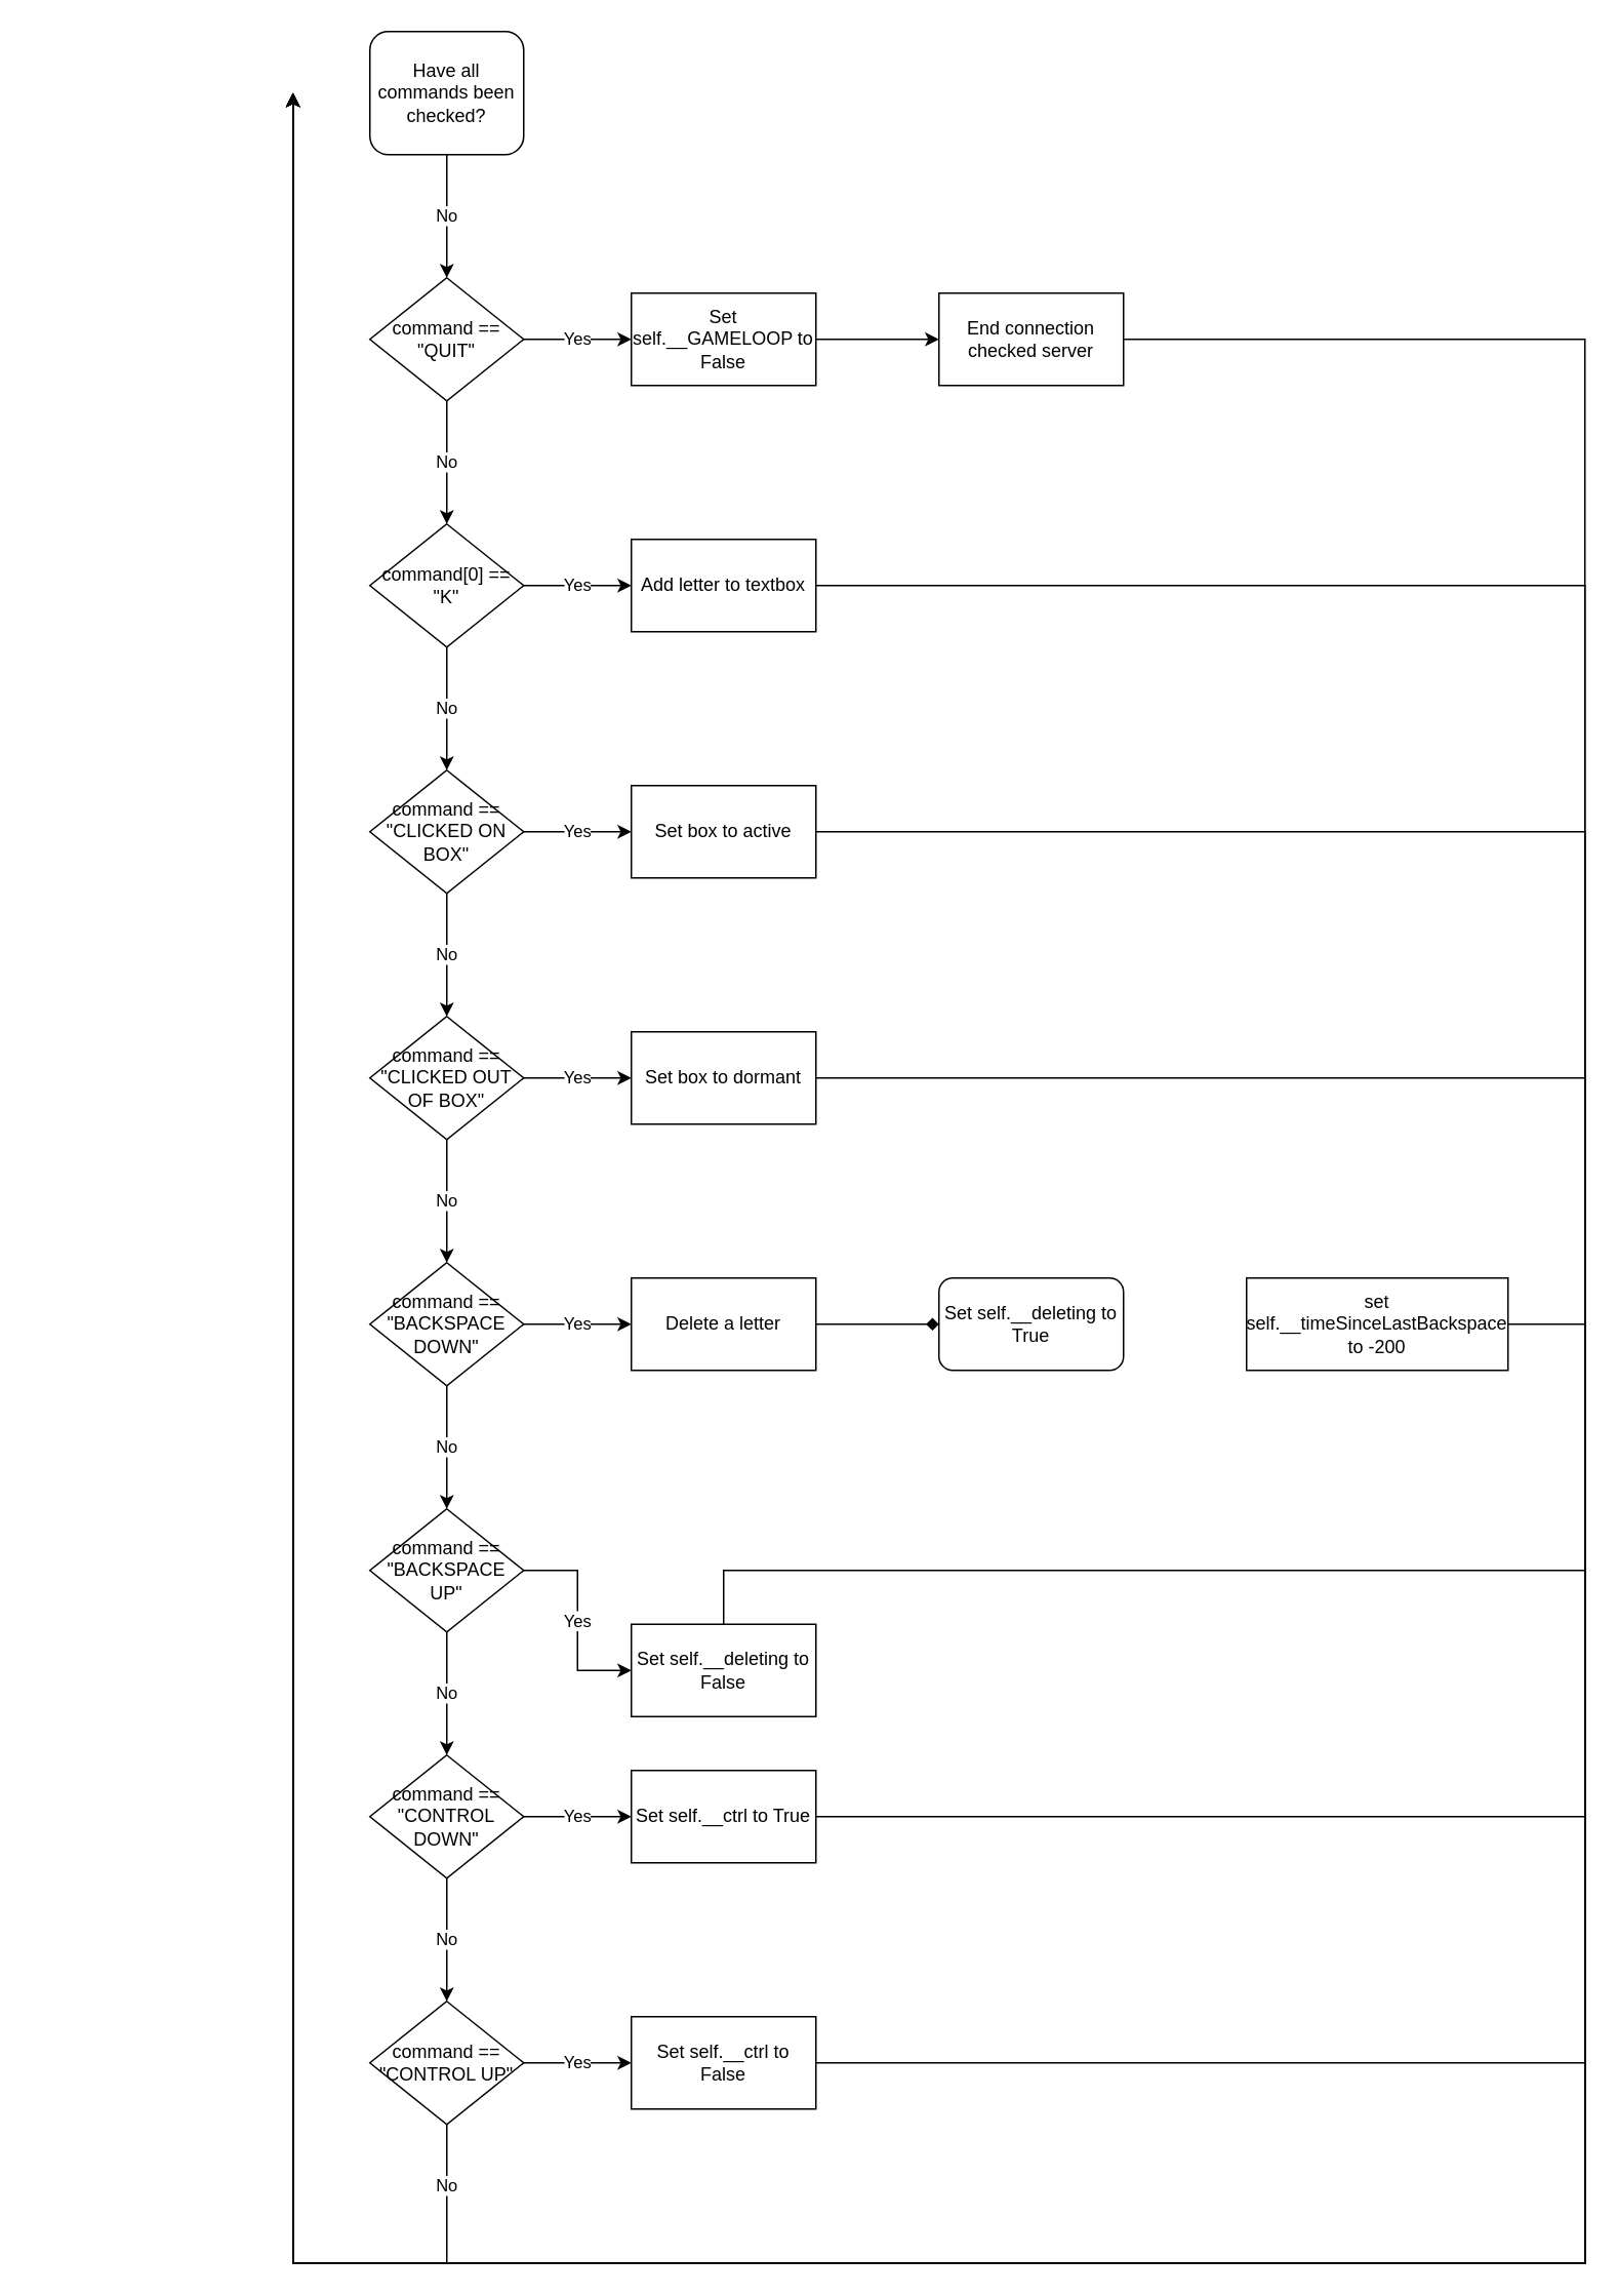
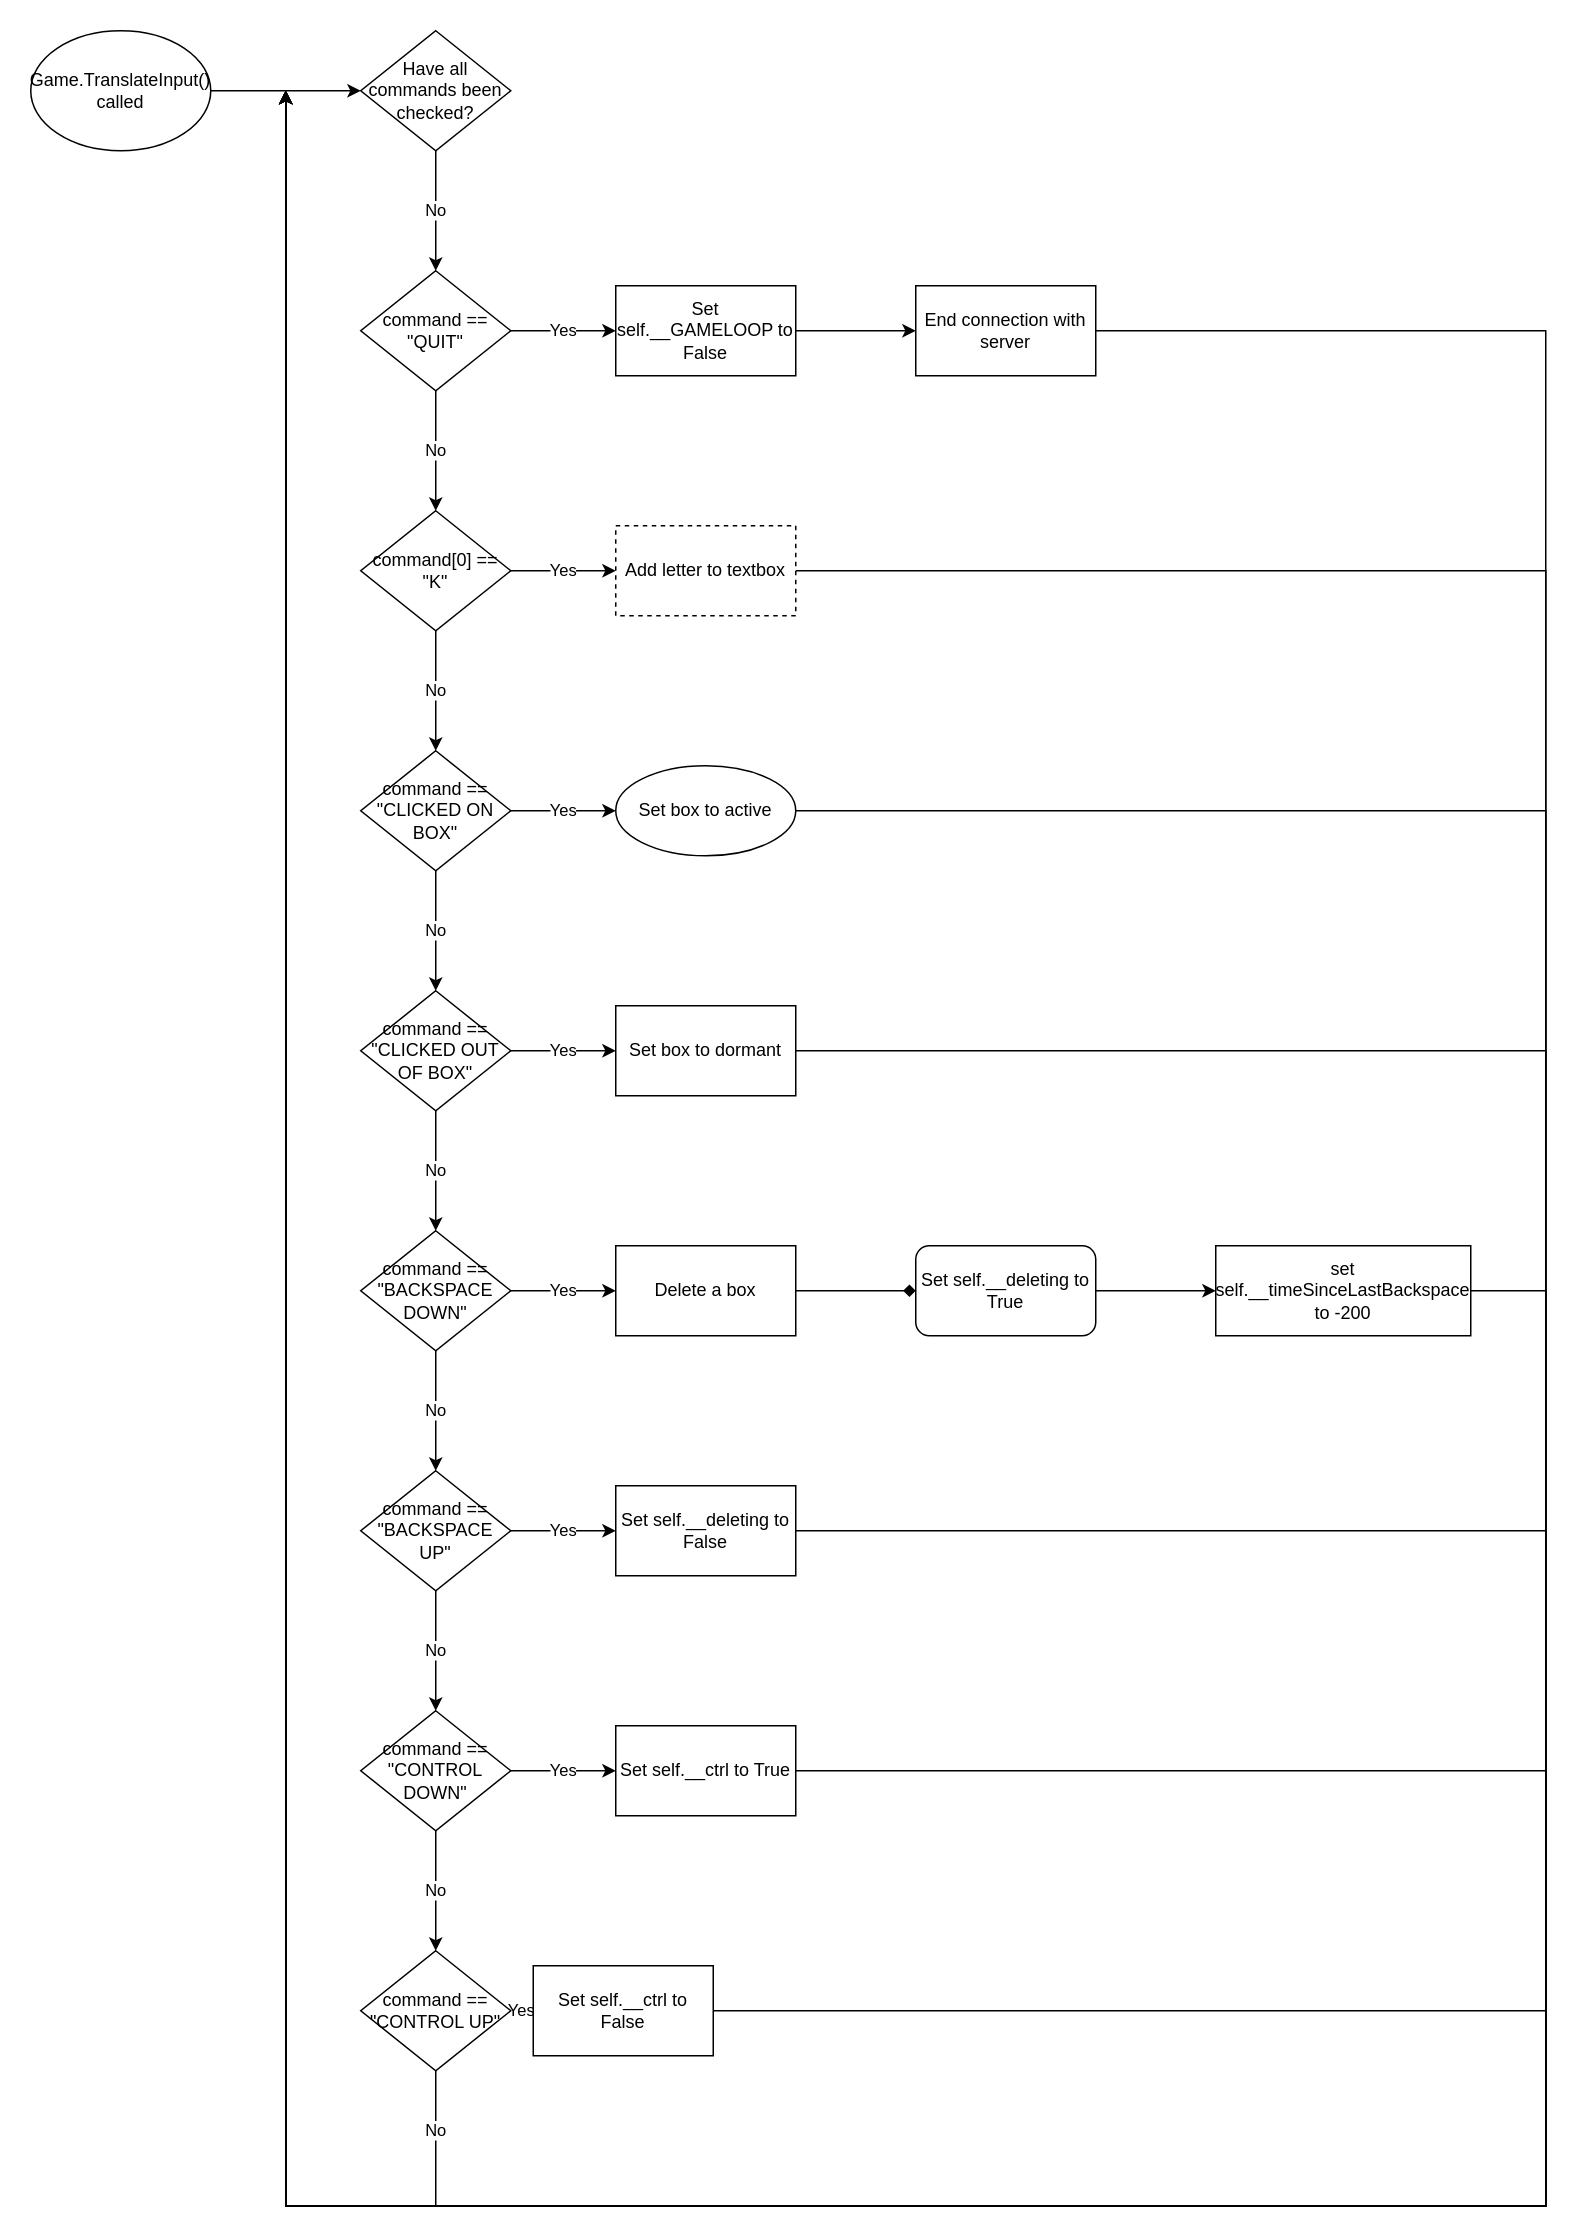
+ <mxCell id="3" value="Game.TranslateInput() called" style="ellipse;whiteSpace=wrap;html=1;" vertex="1" parent="1"><mxGeometry x="20" y="20" width="120" height="80" as="geometry" /></mxCell>
+ <mxCell id="2" value="" style="edgeStyle=orthogonalEdgeStyle;rounded=0;orthogonalLoop=1;jettySize=auto;html=1;" edge="1" parent="1" source="3" target="5"><mxGeometry relative="1" as="geometry" /></mxCell>
- <mxCell id="5" value="Have all commands been checked?" style="whiteSpace=wrap;html=1;rounded=1;" vertex="1" parent="1"><mxGeometry x="240" y="20" width="100" height="80" as="geometry" /></mxCell>
+ <mxCell id="5" value="Have all commands been checked?" style="rhombus;whiteSpace=wrap;html=1;" vertex="1" parent="1"><mxGeometry x="240" y="20" width="100" height="80" as="geometry" /></mxCell>
- <mxCell id="33" value="End connection checked server" style="whiteSpace=wrap;html=1;" vertex="1" parent="1"><mxGeometry x="610" y="190" width="120" height="60" as="geometry" /></mxCell>
+ <mxCell id="33" value="End connection with server" style="whiteSpace=wrap;html=1;" vertex="1" parent="1"><mxGeometry x="610" y="190" width="120" height="60" as="geometry" /></mxCell>
- <mxCell id="35" value="Add letter to textbox" style="whiteSpace=wrap;html=1;" vertex="1" parent="1"><mxGeometry x="410" y="350" width="120" height="60" as="geometry" /></mxCell>
+ <mxCell id="35" value="Add letter to textbox" style="whiteSpace=wrap;html=1;dashed=1;" vertex="1" parent="1"><mxGeometry x="410" y="350" width="120" height="60" as="geometry" /></mxCell>
- <mxCell id="37" value="Set box to active" style="whiteSpace=wrap;html=1;" vertex="1" parent="1"><mxGeometry x="410" y="510" width="120" height="60" as="geometry" /></mxCell>
+ <mxCell id="37" value="Set box to active" style="ellipse;whiteSpace=wrap;html=1;" vertex="1" parent="1"><mxGeometry x="410" y="510" width="120" height="60" as="geometry" /></mxCell>
- <mxCell id="41" value="Delete a letter" style="whiteSpace=wrap;html=1;" vertex="1" parent="1"><mxGeometry x="410" y="830" width="120" height="60" as="geometry" /></mxCell>
+ <mxCell id="41" value="Delete a box" style="whiteSpace=wrap;html=1;" vertex="1" parent="1"><mxGeometry x="410" y="830" width="120" height="60" as="geometry" /></mxCell>
+ <mxCell id="42" value="" style="edgeStyle=orthogonalEdgeStyle;rounded=0;orthogonalLoop=1;jettySize=auto;html=1;" edge="1" parent="1" source="43" target="45"><mxGeometry relative="1" as="geometry" /></mxCell>
- <mxCell id="47" value="Set self.__deleting to False" style="whiteSpace=wrap;html=1;" vertex="1" parent="1"><mxGeometry x="410" y="1055" width="120" height="60" as="geometry" /></mxCell>
+ <mxCell id="47" value="Set self.__deleting to False" style="whiteSpace=wrap;html=1;" vertex="1" parent="1"><mxGeometry x="410" y="990" width="120" height="60" as="geometry" /></mxCell>
- <mxCell id="51" value="Set self.__ctrl to False" style="whiteSpace=wrap;html=1;" vertex="1" parent="1"><mxGeometry x="410" y="1310" width="120" height="60" as="geometry" /></mxCell>
+ <mxCell id="51" value="Set self.__ctrl to False" style="whiteSpace=wrap;html=1;" vertex="1" parent="1"><mxGeometry x="355" y="1310" width="120" height="60" as="geometry" /></mxCell>
